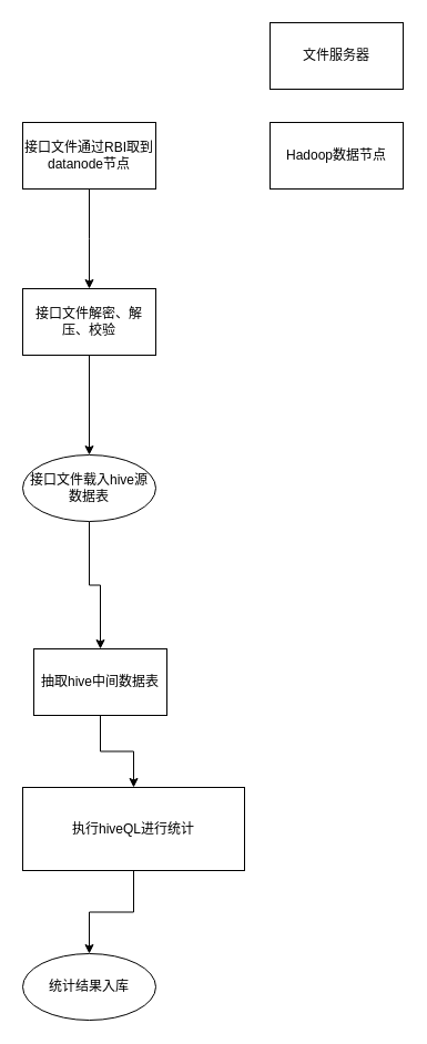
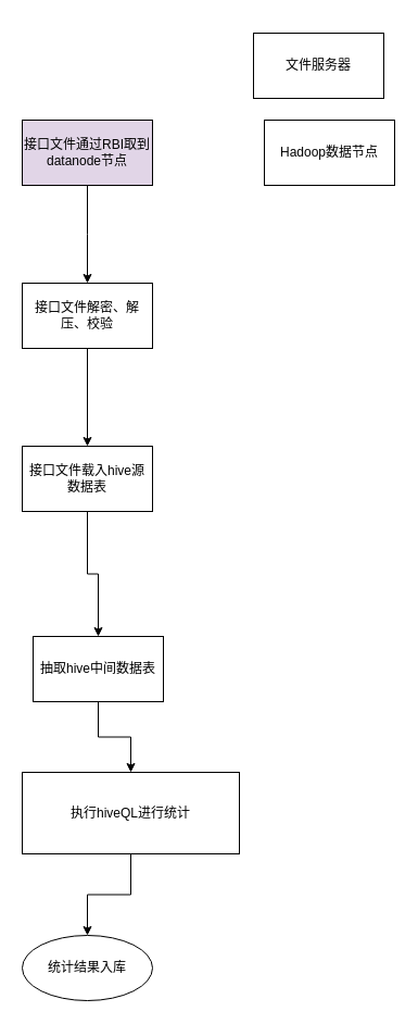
- <mxCell id="14" value="文件服务器" style="rounded=0;whiteSpace=wrap;html=1;" vertex="1" parent="1"><mxGeometry x="243" y="20" width="120" height="60" as="geometry" /></mxCell>
+ <mxCell id="14" value="文件服务器" style="rounded=0;whiteSpace=wrap;html=1;" vertex="1" parent="1"><mxGeometry x="233" y="30" width="120" height="60" as="geometry" /></mxCell>
- <mxCell id="12" value="&lt;span&gt;接口文件通过RBI取到datanode节点&lt;/span&gt;" style="rounded=0;whiteSpace=wrap;html=1;" vertex="1" parent="1"><mxGeometry x="20" y="110" width="120" height="60" as="geometry" /></mxCell>
+ <mxCell id="12" value="&lt;span&gt;接口文件通过RBI取到datanode节点&lt;/span&gt;" style="rounded=0;whiteSpace=wrap;html=1;fillColor=#e1d5e7;" vertex="1" parent="1"><mxGeometry x="20" y="110" width="120" height="60" as="geometry" /></mxCell>
- <mxCell id="3" value="接口文件&lt;span&gt;载入hive&lt;/span&gt;源数据表" style="ellipse;whiteSpace=wrap;html=1;" vertex="1" parent="1"><mxGeometry x="20" y="410" width="120" height="60" as="geometry" /></mxCell>
+ <mxCell id="3" value="接口文件&lt;span&gt;载入hive&lt;/span&gt;源数据表" style="rounded=0;whiteSpace=wrap;html=1;" vertex="1" parent="1"><mxGeometry x="20" y="410" width="120" height="60" as="geometry" /></mxCell>
